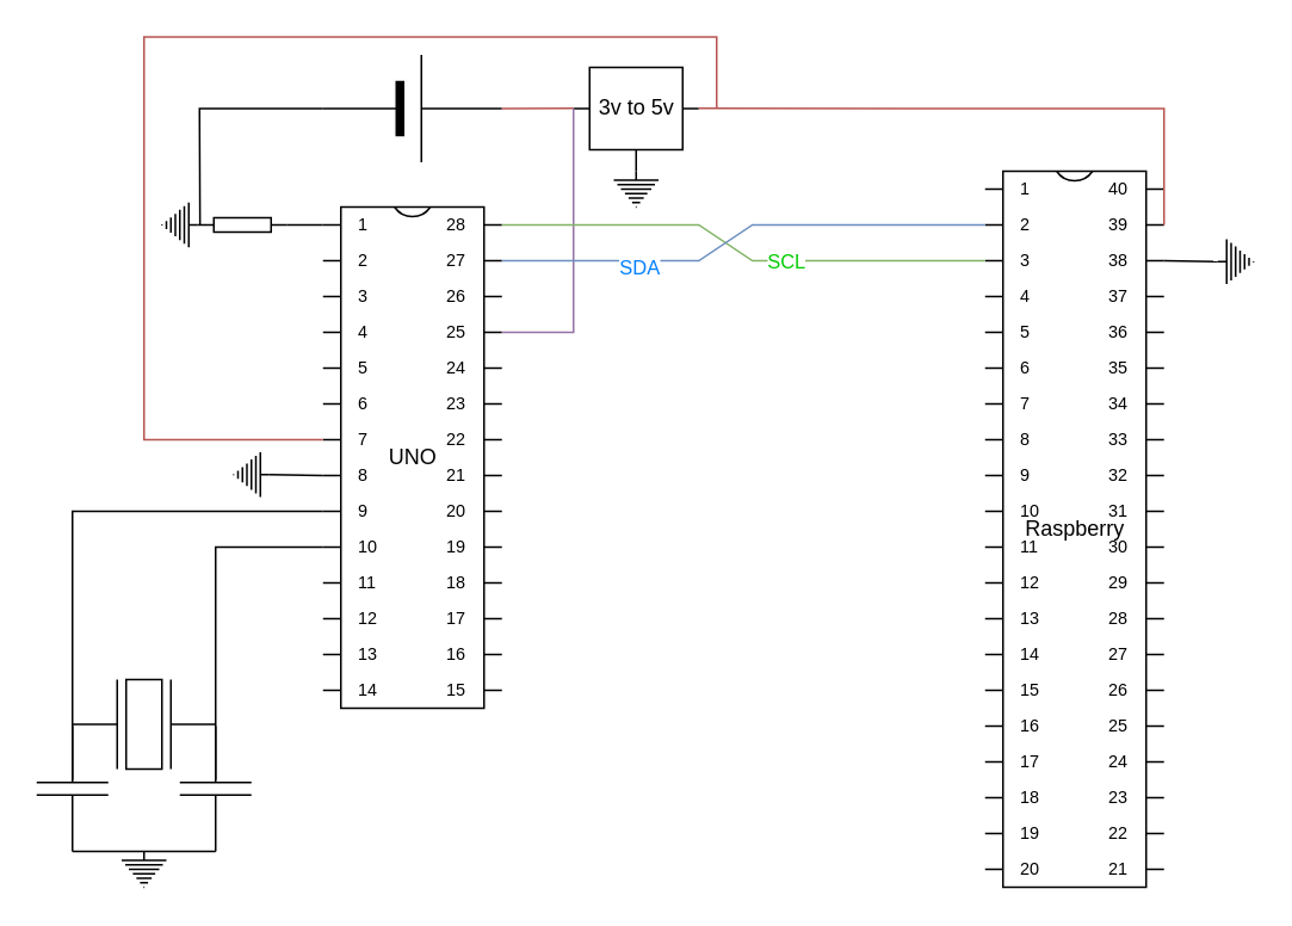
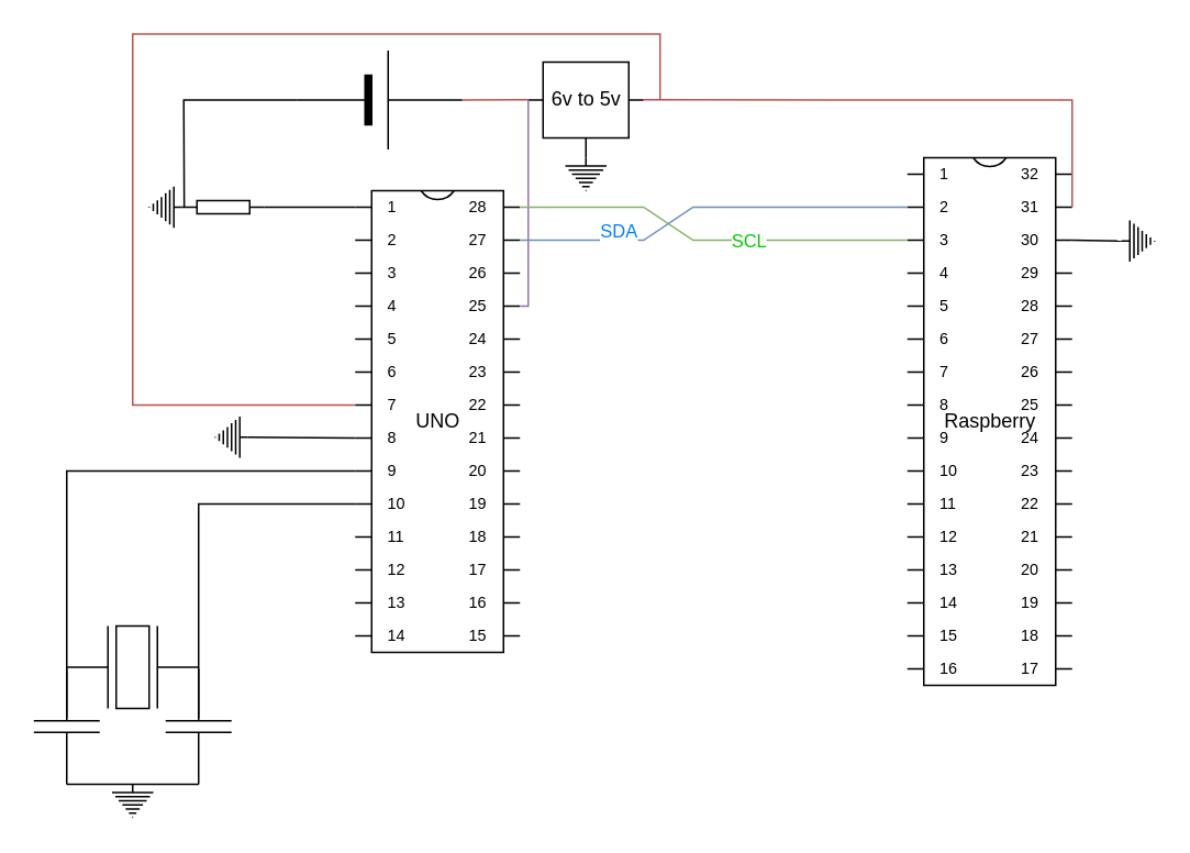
- <mxCell id="25" value="&lt;font color=&quot;#000000&quot;&gt;3v to 5v&lt;/font&gt;" style="text;html=1;strokeColor=none;fillColor=none;align=center;verticalAlign=middle;whiteSpace=wrap;rounded=0;fontColor=#00CC00;" vertex="1" parent="1"><mxGeometry x="332.5" y="50" width="45" height="20" as="geometry" /></mxCell>
+ <mxCell id="25" value="&lt;font color=&quot;#000000&quot;&gt;6v to 5v&lt;/font&gt;" style="text;html=1;strokeColor=none;fillColor=none;align=center;verticalAlign=middle;whiteSpace=wrap;rounded=0;fontColor=#00CC00;" vertex="1" parent="1"><mxGeometry x="332.5" y="50" width="45" height="20" as="geometry" /></mxCell>
- <mxCell id="3" value="UNO" style="shadow=0;dashed=0;align=center;html=1;strokeWidth=1;shape=mxgraph.electrical.logic_gates.dual_inline_ic;labelNames=a,b,c,d,e,f,g,h,i,j,k,l,m,n,o,p,q,r,s,t;" vertex="1" parent="1"><mxGeometry x="180" y="115" width="100" height="280" as="geometry" /></mxCell>
+ <mxCell id="3" value="UNO" style="shadow=0;dashed=0;align=center;html=1;strokeWidth=1;shape=mxgraph.electrical.logic_gates.dual_inline_ic;labelNames=a,b,c,d,e,f,g,h,i,j,k,l,m,n,o,p,q,r,s,t;" vertex="1" parent="1"><mxGeometry x="215" y="115" width="100" height="280" as="geometry" /></mxCell>
- <mxCell id="2" value="Raspberry" style="shadow=0;dashed=0;align=center;html=1;strokeWidth=1;shape=mxgraph.electrical.logic_gates.dual_inline_ic;labelNames=a,b,c,d,e,f,g,h,i,j,k,l,m,n,o,p,q,r,s,t;" vertex="1" parent="1"><mxGeometry x="550" y="95" width="100" height="400" as="geometry" /></mxCell>
+ <mxCell id="2" value="Raspberry" style="shadow=0;dashed=0;align=center;html=1;strokeWidth=1;shape=mxgraph.electrical.logic_gates.dual_inline_ic;labelNames=a,b,c,d,e,f,g,h,i,j,k,l,m,n,o,p,q,r,s,t;" vertex="1" parent="1"><mxGeometry x="550" y="95" width="100" height="320" as="geometry" /></mxCell>
